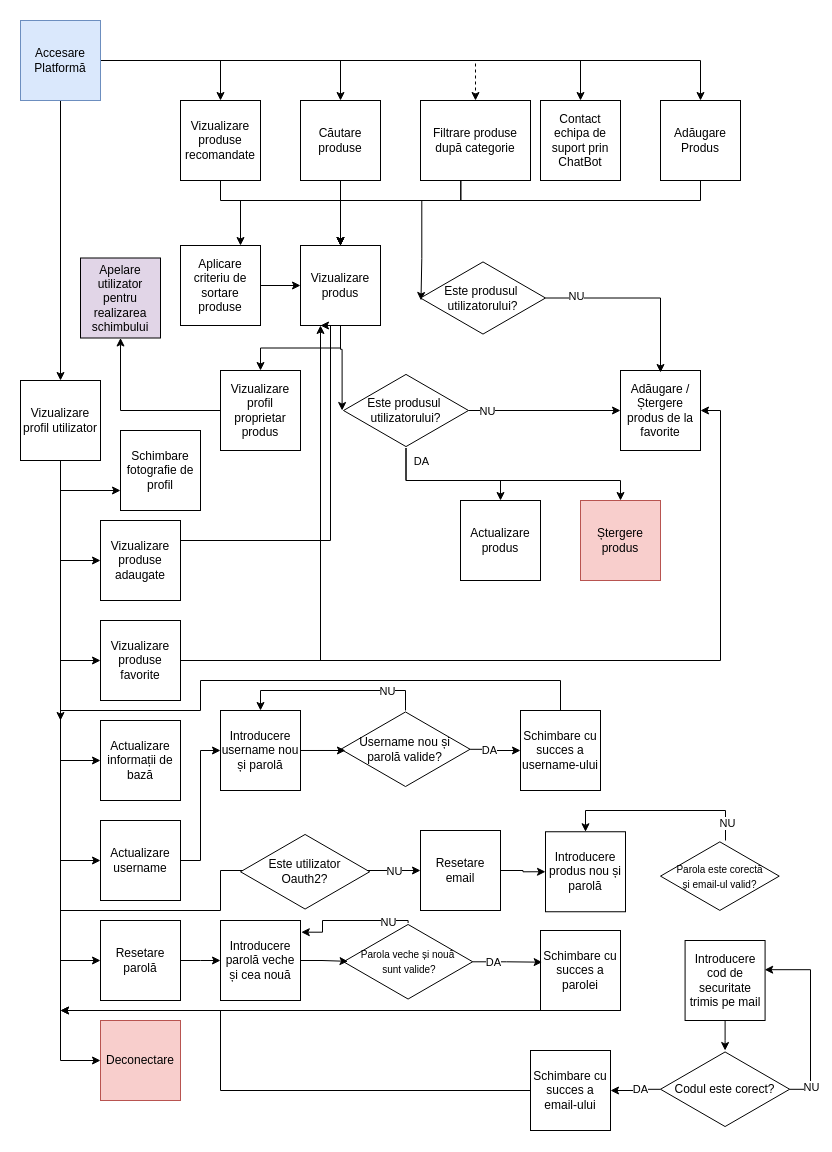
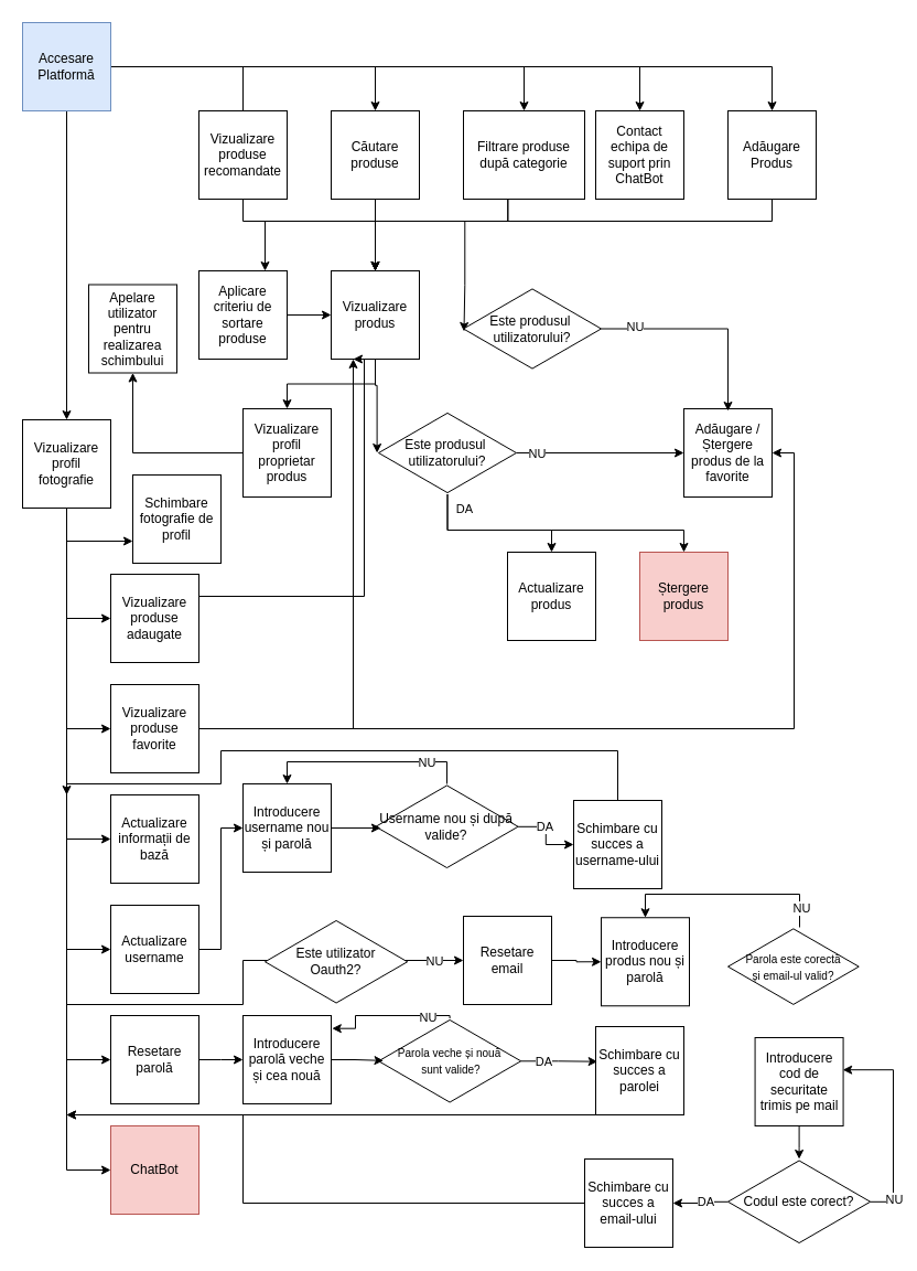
- <mxCell id="4" style="edgeStyle=orthogonalEdgeStyle;rounded=0;orthogonalLoop=1;jettySize=auto;html=1;entryX=0.5;entryY=0;entryDx=0;entryDy=0;dashed=1;" parent="1" source="8" target="20" edge="1"><mxGeometry relative="1" as="geometry" /></mxCell>
+ <mxCell id="4" style="edgeStyle=orthogonalEdgeStyle;rounded=0;orthogonalLoop=1;jettySize=auto;html=1;entryX=0.5;entryY=0;entryDx=0;entryDy=0;" parent="1" source="8" target="20" edge="1"><mxGeometry relative="1" as="geometry" /></mxCell>
- <mxCell id="2" style="edgeStyle=orthogonalEdgeStyle;rounded=0;orthogonalLoop=1;jettySize=auto;html=1;entryX=0.5;entryY=0;entryDx=0;entryDy=0;" parent="1" source="8" target="10" edge="1"><mxGeometry relative="1" as="geometry" /></mxCell>
+ <mxCell id="2" style="edgeStyle=orthogonalEdgeStyle;rounded=0;orthogonalLoop=1;jettySize=auto;html=1;entryX=0.5;entryY=0;entryDx=0;entryDy=0;endArrow=none;" parent="1" source="8" target="10" edge="1"><mxGeometry relative="1" as="geometry" /></mxCell>
- <mxCell id="96" value="Apelare utilizator pentru realizarea schimbului" style="whiteSpace=wrap;html=1;aspect=fixed;fillColor=#e1d5e7;" vertex="1" parent="1"><mxGeometry x="80" y="257.5" width="80" height="80" as="geometry" /></mxCell>
+ <mxCell id="96" value="Apelare utilizator pentru realizarea schimbului" style="whiteSpace=wrap;html=1;aspect=fixed;" vertex="1" parent="1"><mxGeometry x="80" y="257.5" width="80" height="80" as="geometry" /></mxCell>
- <mxCell id="49" value="Vizualizare profil utilizator" style="whiteSpace=wrap;html=1;aspect=fixed;" parent="1" vertex="1"><mxGeometry x="20" y="380" width="80" height="80" as="geometry" /></mxCell>
+ <mxCell id="49" value="Vizualizare profil fotografie" style="whiteSpace=wrap;html=1;aspect=fixed;" parent="1" vertex="1"><mxGeometry x="20" y="380" width="80" height="80" as="geometry" /></mxCell>
- <mxCell id="63" value="Username nou și parolă valide?" style="html=1;whiteSpace=wrap;aspect=fixed;shape=isoRectangle;" parent="1" vertex="1"><mxGeometry x="340.42" y="710" width="129.16" height="77.5" as="geometry" /></mxCell>
+ <mxCell id="63" value="Username nou și după valide?" style="html=1;whiteSpace=wrap;aspect=fixed;shape=isoRectangle;" parent="1" vertex="1"><mxGeometry x="340.42" y="710" width="129.16" height="77.5" as="geometry" /></mxCell>
- <mxCell id="66" value="Schimbare cu succes a username-ului" style="whiteSpace=wrap;html=1;aspect=fixed;" parent="1" vertex="1"><mxGeometry x="520" y="710" width="80" height="80" as="geometry" /></mxCell>
+ <mxCell id="66" value="Schimbare cu succes a username-ului" style="whiteSpace=wrap;html=1;aspect=fixed;" parent="1" vertex="1"><mxGeometry x="520" y="725" width="80" height="80" as="geometry" /></mxCell>
- <mxCell id="69" value="Deconectare" style="whiteSpace=wrap;html=1;aspect=fixed;fillColor=#f8cecc;strokeColor=#b85450;" parent="1" vertex="1"><mxGeometry x="100" y="1020" width="80" height="80" as="geometry" /></mxCell>
+ <mxCell id="69" value="ChatBot" style="whiteSpace=wrap;html=1;aspect=fixed;fillColor=#f8cecc;strokeColor=#b85450;" parent="1" vertex="1"><mxGeometry x="100" y="1020" width="80" height="80" as="geometry" /></mxCell>
